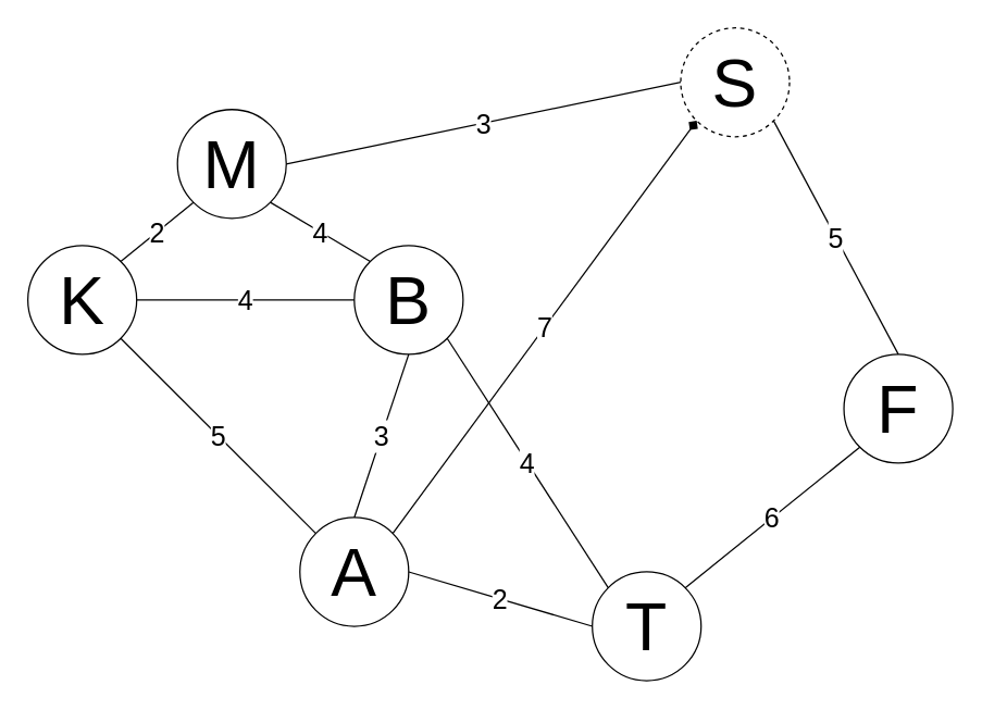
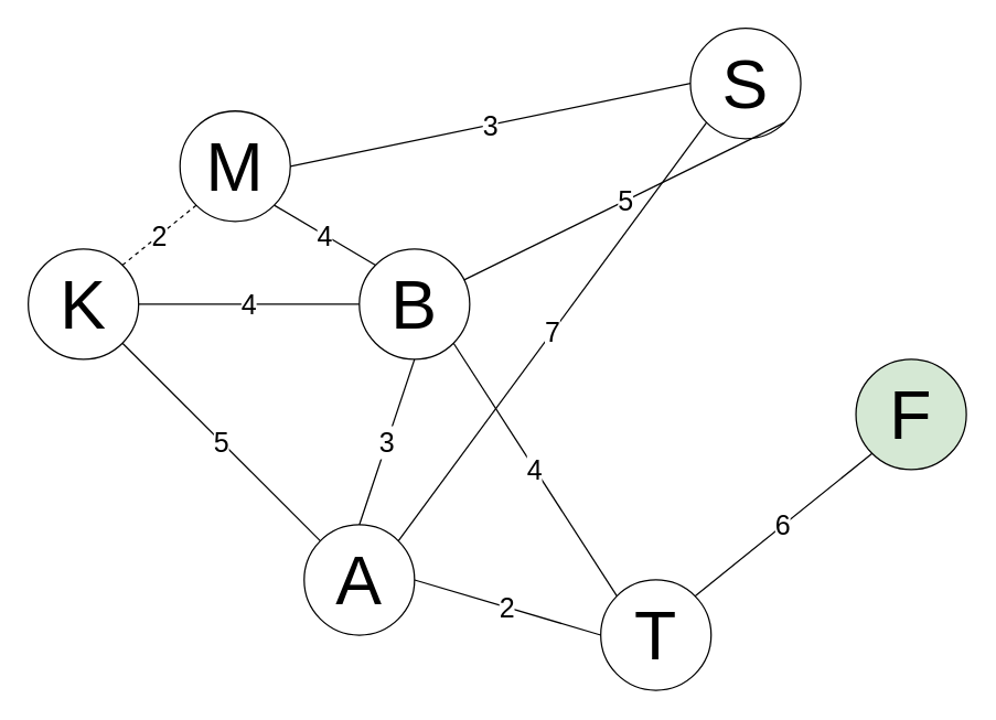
- <mxCell id="3" value="&lt;font style=&quot;font-size: 50px&quot;&gt;S&lt;/font&gt;" style="ellipse;whiteSpace=wrap;html=1;aspect=fixed;dashed=1;" vertex="1" parent="1"><mxGeometry x="500" y="20" width="80" height="80" as="geometry" /></mxCell>
+ <mxCell id="3" value="&lt;font style=&quot;font-size: 50px&quot;&gt;S&lt;/font&gt;" style="ellipse;whiteSpace=wrap;html=1;aspect=fixed;" vertex="1" parent="1"><mxGeometry x="500" y="20" width="80" height="80" as="geometry" /></mxCell>
- <mxCell id="18" value="&lt;font style=&quot;font-size: 20px&quot;&gt;7&lt;/font&gt;" style="endArrow=diamond;html=1;exitX=1;exitY=0;exitDx=0;exitDy=0;entryX=0;entryY=1;entryDx=0;entryDy=0;" edge="1" parent="1" source="8" target="3"><mxGeometry width="50" height="50" relative="1" as="geometry"><mxPoint x="370" y="270" as="sourcePoint" /><mxPoint x="420" y="220" as="targetPoint" /></mxGeometry></mxCell>
+ <mxCell id="18" value="&lt;font style=&quot;font-size: 20px&quot;&gt;7&lt;/font&gt;" style="endArrow=none;html=1;exitX=1;exitY=0;exitDx=0;exitDy=0;entryX=0;entryY=1;entryDx=0;entryDy=0;" edge="1" parent="1" source="8" target="3"><mxGeometry width="50" height="50" relative="1" as="geometry"><mxPoint x="370" y="270" as="sourcePoint" /><mxPoint x="420" y="220" as="targetPoint" /></mxGeometry></mxCell>
- <mxCell id="9" value="&lt;font style=&quot;font-size: 20px&quot;&gt;2&lt;/font&gt;" style="endArrow=none;html=1;exitX=1;exitY=0;exitDx=0;exitDy=0;entryX=0;entryY=1;entryDx=0;entryDy=0;" edge="1" parent="1" source="5" target="2"><mxGeometry width="50" height="50" relative="1" as="geometry"><mxPoint x="120" y="150" as="sourcePoint" /><mxPoint x="170" y="100" as="targetPoint" /></mxGeometry></mxCell>
+ <mxCell id="9" value="&lt;font style=&quot;font-size: 20px&quot;&gt;2&lt;/font&gt;" style="endArrow=none;html=1;exitX=1;exitY=0;exitDx=0;exitDy=0;entryX=0;entryY=1;entryDx=0;entryDy=0;dashed=1;" edge="1" parent="1" source="5" target="2"><mxGeometry width="50" height="50" relative="1" as="geometry"><mxPoint x="120" y="150" as="sourcePoint" /><mxPoint x="170" y="100" as="targetPoint" /></mxGeometry></mxCell>
- <mxCell id="11" value="&lt;font style=&quot;font-size: 20px&quot;&gt;5&lt;/font&gt;" style="endArrow=none;html=1;exitX=1;exitY=1;exitDx=0;exitDy=0;entryX=0.5;entryY=0;entryDx=0;entryDy=0;" edge="1" parent="1" source="3" target="6"><mxGeometry width="50" height="50" relative="1" as="geometry"><mxPoint x="640" y="160" as="sourcePoint" /><mxPoint x="690" y="110" as="targetPoint" /></mxGeometry></mxCell>
+ <mxCell id="11" value="&lt;font style=&quot;font-size: 20px&quot;&gt;5&lt;/font&gt;" style="endArrow=none;html=1;exitX=1;exitY=1;exitDx=0;exitDy=0;" edge="1" parent="1" source="3" target="4"><mxGeometry width="50" height="50" relative="1" as="geometry"><mxPoint x="640" y="160" as="sourcePoint" /><mxPoint x="690" y="110" as="targetPoint" /></mxGeometry></mxCell>
- <mxCell id="6" value="&lt;font style=&quot;font-size: 50px&quot;&gt;F&lt;/font&gt;" style="ellipse;whiteSpace=wrap;html=1;aspect=fixed;" vertex="1" parent="1"><mxGeometry x="620" y="260" width="80" height="80" as="geometry" /></mxCell>
+ <mxCell id="6" value="&lt;font style=&quot;font-size: 50px&quot;&gt;F&lt;/font&gt;" style="ellipse;whiteSpace=wrap;html=1;aspect=fixed;fillColor=#d5e8d4;" vertex="1" parent="1"><mxGeometry x="620" y="260" width="80" height="80" as="geometry" /></mxCell>
